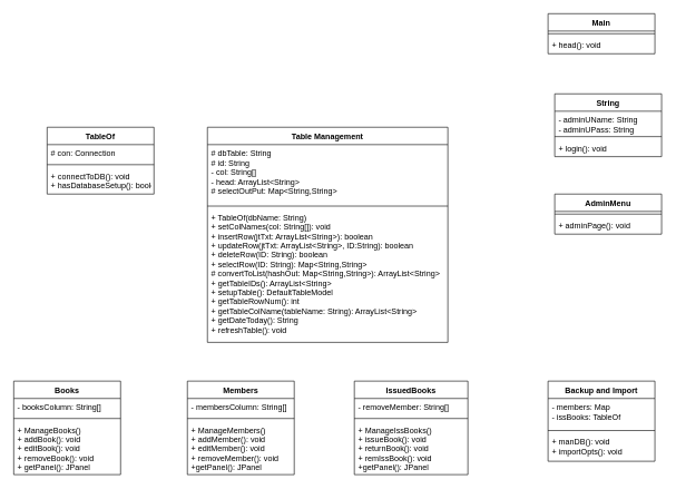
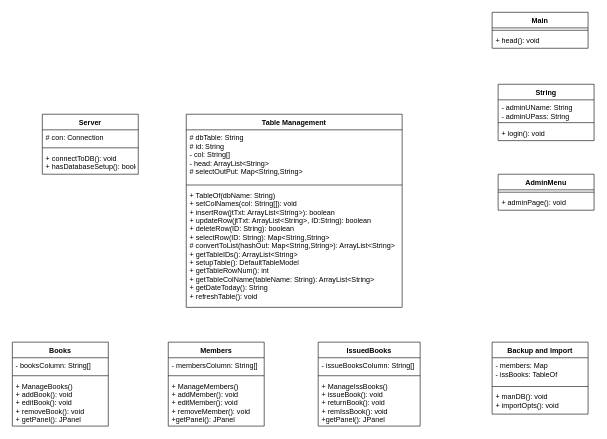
- <mxCell id="10" value="TableOf" style="swimlane;fontStyle=1;align=center;verticalAlign=top;childLayout=stackLayout;horizontal=1;startSize=26;horizontalStack=0;resizeParent=1;resizeParentMax=0;resizeLast=0;collapsible=1;marginBottom=0;" vertex="1" parent="1"><mxGeometry x="70" y="190" width="160" height="100" as="geometry" /></mxCell>
+ <mxCell id="10" value="Server" style="swimlane;fontStyle=1;align=center;verticalAlign=top;childLayout=stackLayout;horizontal=1;startSize=26;horizontalStack=0;resizeParent=1;resizeParentMax=0;resizeLast=0;collapsible=1;marginBottom=0;" vertex="1" parent="1"><mxGeometry x="70" y="190" width="160" height="100" as="geometry" /></mxCell>
- <mxCell id="29" value="- removeMember: String[]" style="text;strokeColor=none;fillColor=none;align=left;verticalAlign=top;spacingLeft=4;spacingRight=4;overflow=hidden;rotatable=0;points=[[0,0.5],[1,0.5]];portConstraint=eastwest;" vertex="1" parent="28"><mxGeometry y="26" width="170" height="26" as="geometry" /></mxCell>
+ <mxCell id="29" value="- issueBooksColumn: String[]" style="text;strokeColor=none;fillColor=none;align=left;verticalAlign=top;spacingLeft=4;spacingRight=4;overflow=hidden;rotatable=0;points=[[0,0.5],[1,0.5]];portConstraint=eastwest;" vertex="1" parent="28"><mxGeometry y="26" width="170" height="26" as="geometry" /></mxCell>
